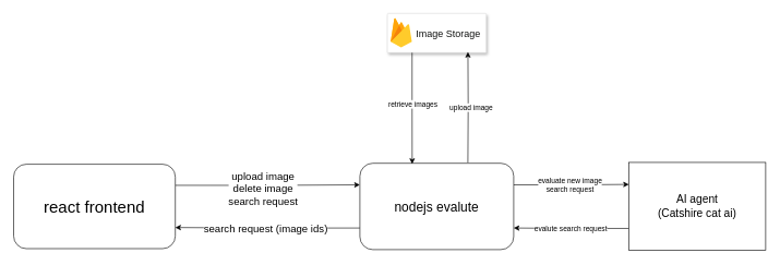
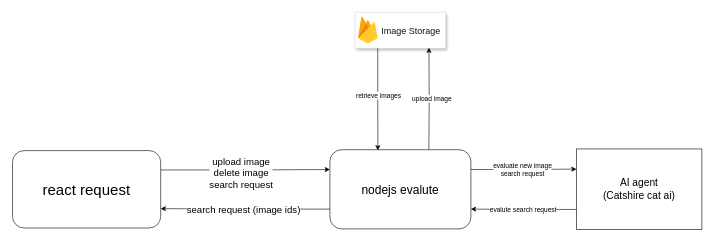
- <mxCell id="4" value="&lt;font style=&quot;font-size: 25px;&quot;&gt;react frontend&lt;br&gt;&lt;/font&gt;" style="rounded=1;whiteSpace=wrap;html=1;" vertex="1" parent="1"><mxGeometry x="20" y="250.5" width="247" height="129" as="geometry" /></mxCell>
+ <mxCell id="4" value="&lt;font style=&quot;font-size: 25px;&quot;&gt;react request&lt;br&gt;&lt;/font&gt;" style="rounded=1;whiteSpace=wrap;html=1;" vertex="1" parent="1"><mxGeometry x="20" y="250.5" width="247" height="129" as="geometry" /></mxCell>
